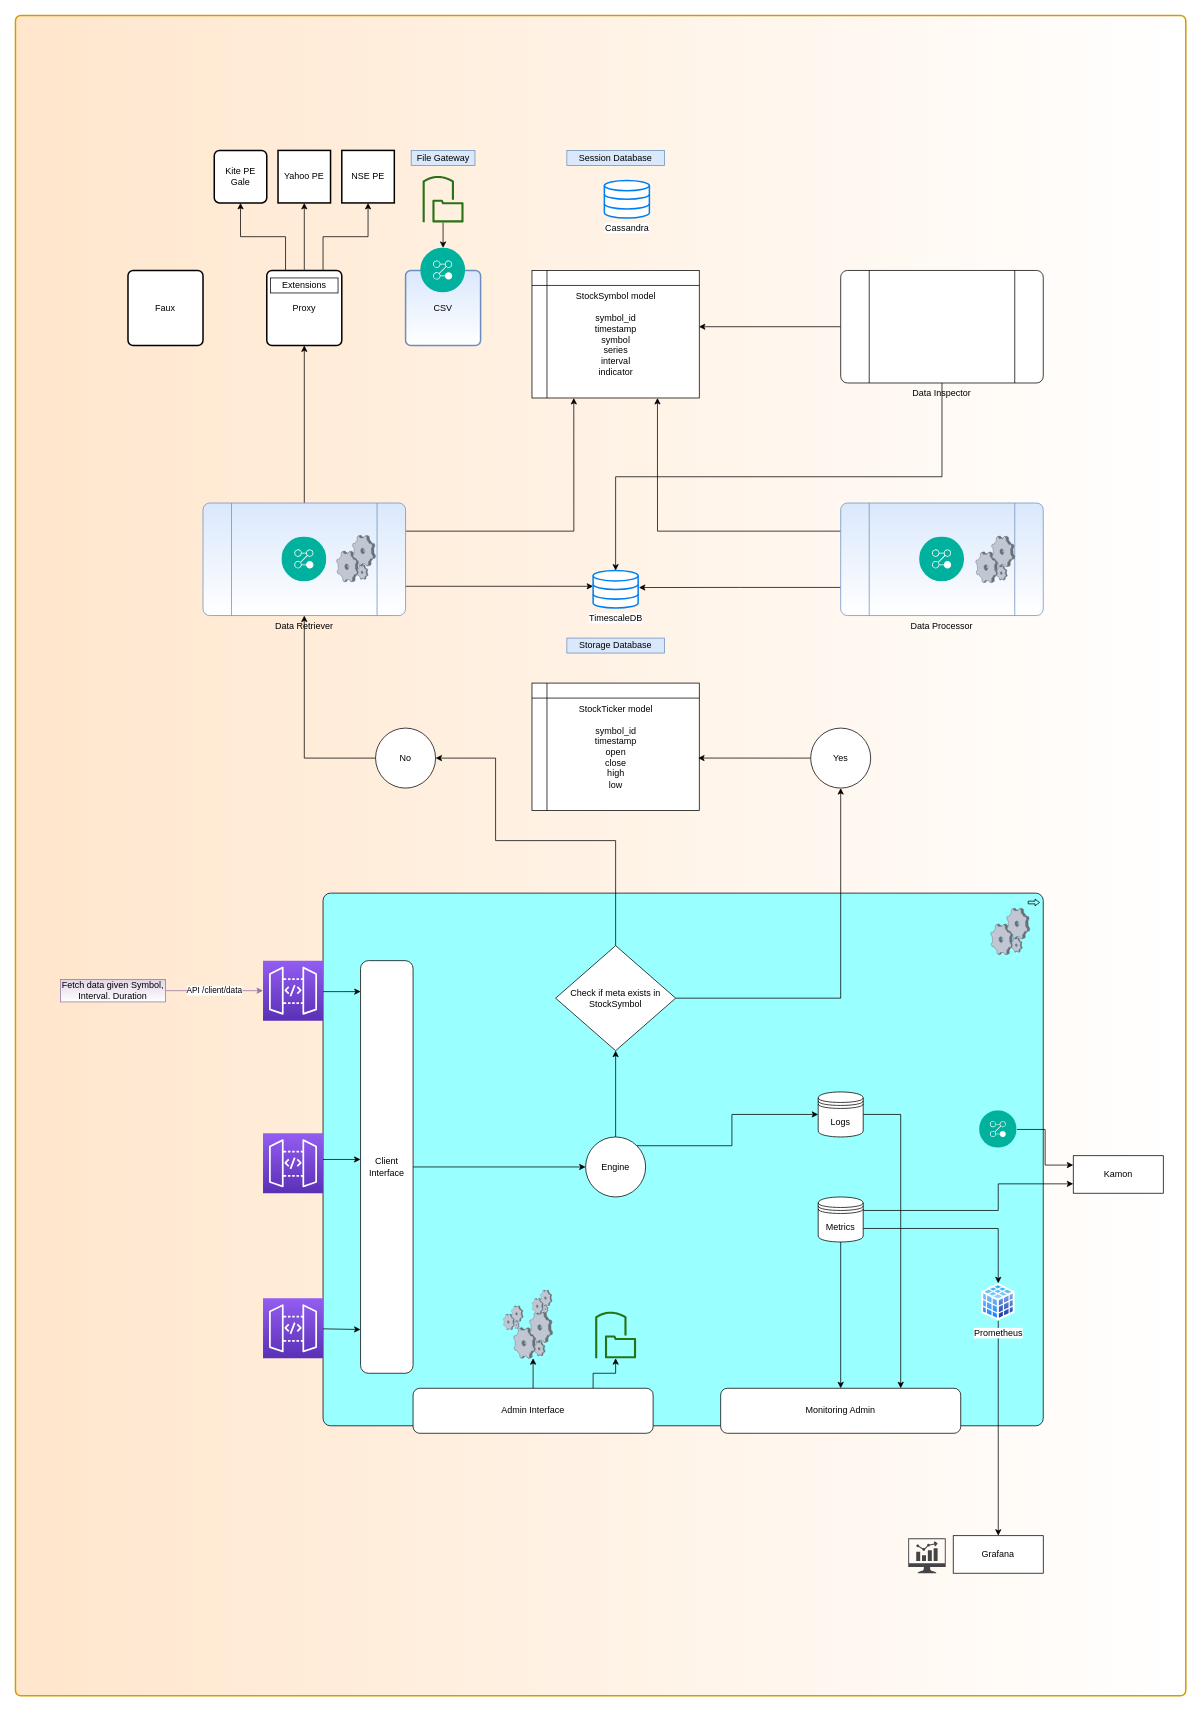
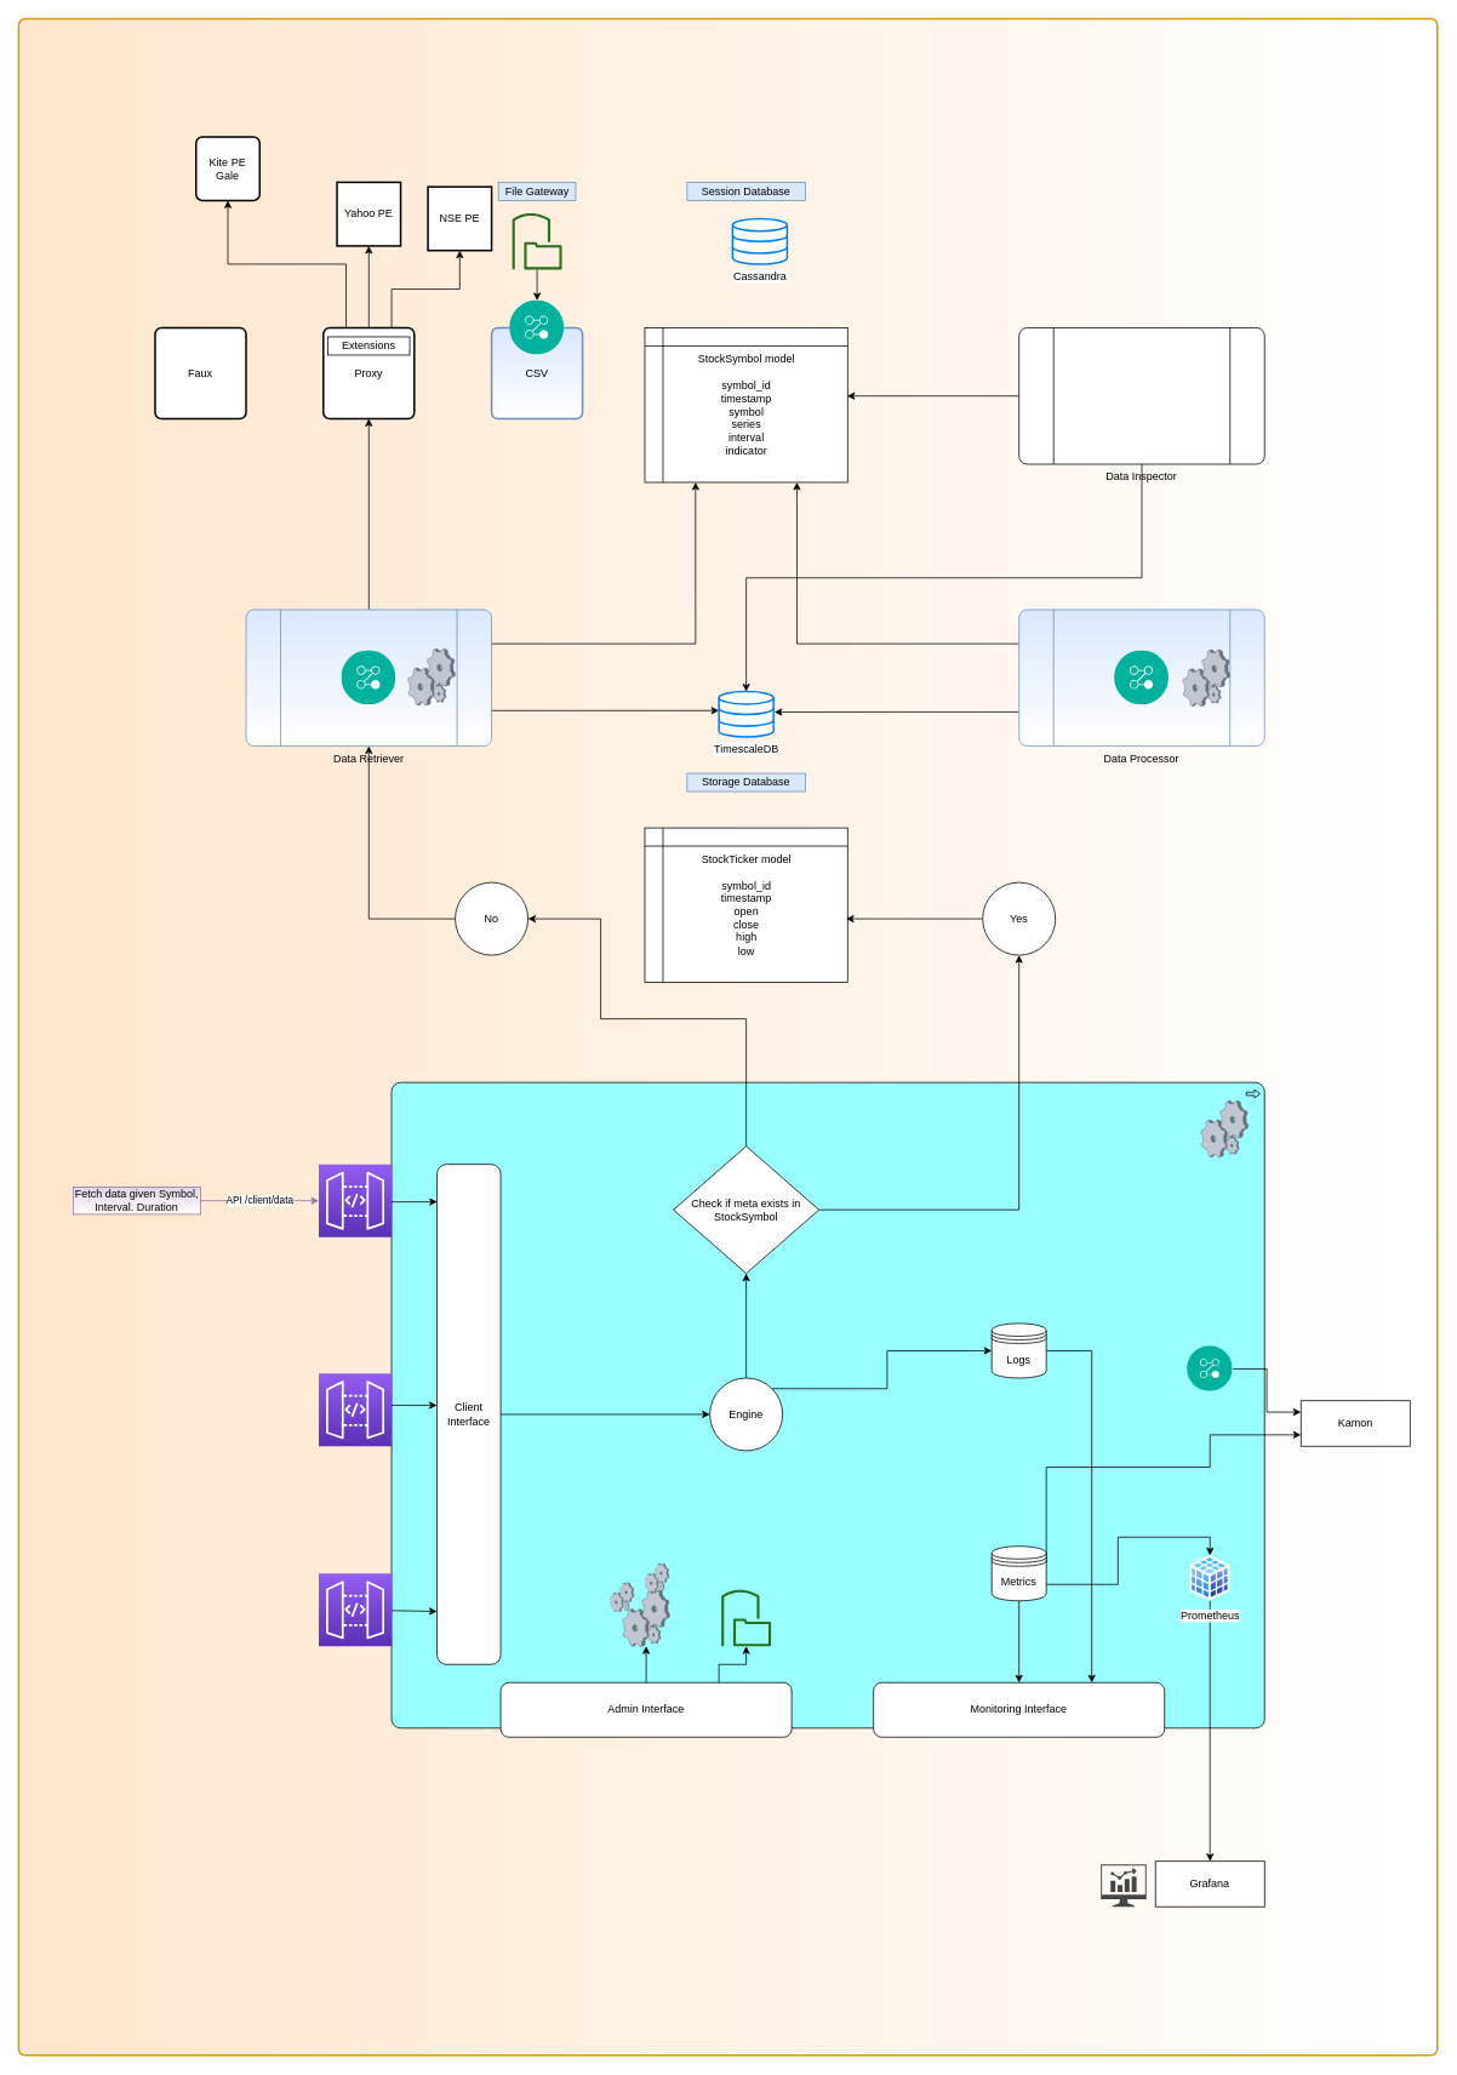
- <mxCell id="78" value="Kite PE&lt;br&gt;Gale" style="rounded=1;whiteSpace=wrap;html=1;absoluteArcSize=1;arcSize=14;strokeWidth=2;" vertex="1" parent="1"><mxGeometry x="285" y="200" width="70" height="70" as="geometry" /></mxCell>
+ <mxCell id="78" value="Kite PE&lt;br&gt;Gale" style="rounded=1;whiteSpace=wrap;html=1;absoluteArcSize=1;arcSize=14;strokeWidth=2;" vertex="1" parent="1"><mxGeometry x="215" y="150" width="70" height="70" as="geometry" /></mxCell>
- <mxCell id="80" value="NSE PE" style="rounded=1;whiteSpace=wrap;html=1;absoluteArcSize=1;arcSize=0;strokeWidth=2;" vertex="1" parent="1"><mxGeometry x="455" y="200" width="70" height="70" as="geometry" /></mxCell>
+ <mxCell id="80" value="NSE PE" style="rounded=1;whiteSpace=wrap;html=1;absoluteArcSize=1;arcSize=0;strokeWidth=2;" vertex="1" parent="1"><mxGeometry x="470" y="205" width="70" height="70" as="geometry" /></mxCell>
- <mxCell id="61" value="Metrics" style="shape=datastore;whiteSpace=wrap;html=1;" vertex="1" parent="1"><mxGeometry x="1090" y="1595" width="60" height="60" as="geometry" /></mxCell>
+ <mxCell id="61" value="Metrics" style="shape=datastore;whiteSpace=wrap;html=1;" vertex="1" parent="1"><mxGeometry x="1090" y="1700" width="60" height="60" as="geometry" /></mxCell>
- <mxCell id="54" value="Monitoring Admin" style="rounded=1;whiteSpace=wrap;html=1;" vertex="1" parent="1"><mxGeometry x="960" y="1850" width="320" height="60" as="geometry" /></mxCell>
+ <mxCell id="54" value="Monitoring Interface" style="rounded=1;whiteSpace=wrap;html=1;" vertex="1" parent="1"><mxGeometry x="960" y="1850" width="320" height="60" as="geometry" /></mxCell>
